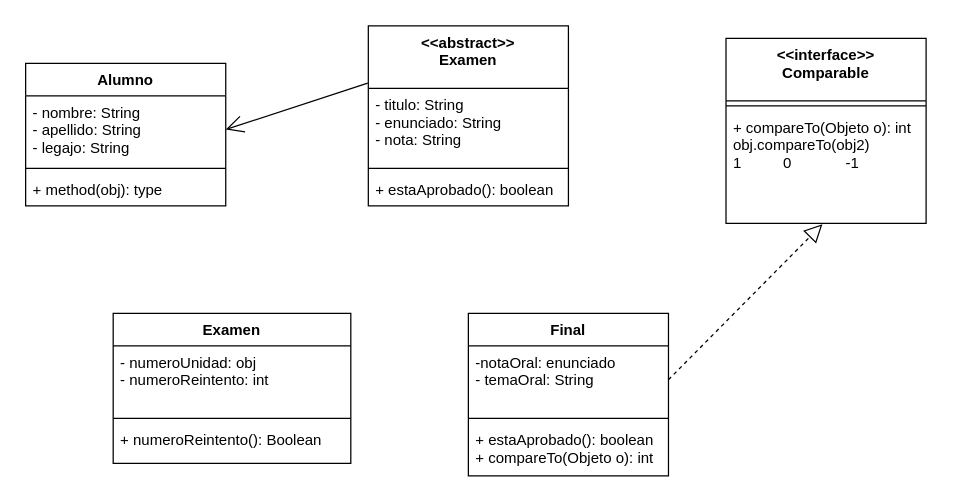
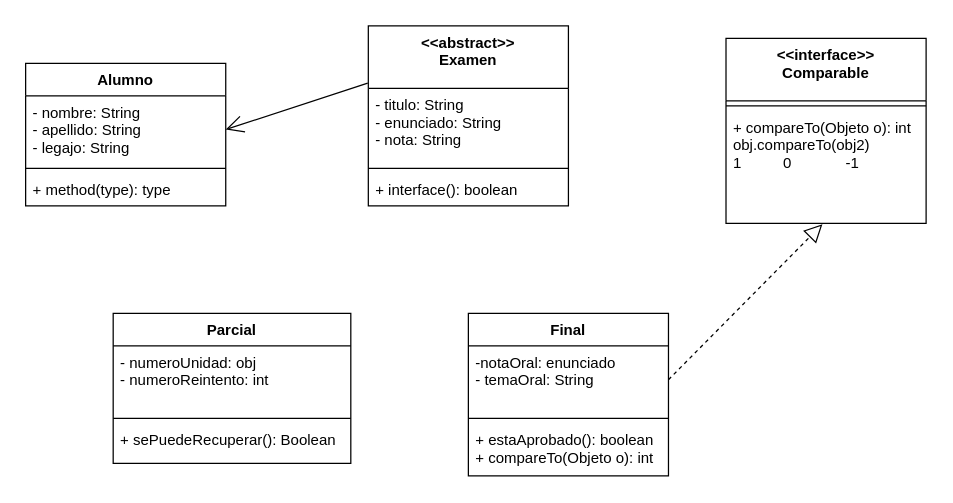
- <mxCell id="5" value="+ method(obj): type" style="text;strokeColor=none;fillColor=none;align=left;verticalAlign=top;spacingLeft=4;spacingRight=4;overflow=hidden;rotatable=0;points=[[0,0.5],[1,0.5]];portConstraint=eastwest;" parent="2" vertex="1"><mxGeometry y="88" width="160" height="26" as="geometry" /></mxCell>
+ <mxCell id="5" value="+ method(type): type" style="text;strokeColor=none;fillColor=none;align=left;verticalAlign=top;spacingLeft=4;spacingRight=4;overflow=hidden;rotatable=0;points=[[0,0.5],[1,0.5]];portConstraint=eastwest;" parent="2" vertex="1"><mxGeometry y="88" width="160" height="26" as="geometry" /></mxCell>
- <mxCell id="9" value="+ estaAprobado(): boolean" style="text;strokeColor=none;fillColor=none;align=left;verticalAlign=top;spacingLeft=4;spacingRight=4;overflow=hidden;rotatable=0;points=[[0,0.5],[1,0.5]];portConstraint=eastwest;" parent="6" vertex="1"><mxGeometry y="118" width="160" height="26" as="geometry" /></mxCell>
+ <mxCell id="9" value="+ interface(): boolean" style="text;strokeColor=none;fillColor=none;align=left;verticalAlign=top;spacingLeft=4;spacingRight=4;overflow=hidden;rotatable=0;points=[[0,0.5],[1,0.5]];portConstraint=eastwest;" parent="6" vertex="1"><mxGeometry y="118" width="160" height="26" as="geometry" /></mxCell>
- <mxCell id="11" value="Examen" style="swimlane;fontStyle=1;align=center;verticalAlign=top;childLayout=stackLayout;horizontal=1;startSize=26;horizontalStack=0;resizeParent=1;resizeParentMax=0;resizeLast=0;collapsible=1;marginBottom=0;" parent="1" vertex="1"><mxGeometry x="90" y="250" width="190" height="120" as="geometry" /></mxCell>
+ <mxCell id="11" value="Parcial" style="swimlane;fontStyle=1;align=center;verticalAlign=top;childLayout=stackLayout;horizontal=1;startSize=26;horizontalStack=0;resizeParent=1;resizeParentMax=0;resizeLast=0;collapsible=1;marginBottom=0;" parent="1" vertex="1"><mxGeometry x="90" y="250" width="190" height="120" as="geometry" /></mxCell>
- <mxCell id="14" value="+ numeroReintento(): Boolean" style="text;strokeColor=none;fillColor=none;align=left;verticalAlign=top;spacingLeft=4;spacingRight=4;overflow=hidden;rotatable=0;points=[[0,0.5],[1,0.5]];portConstraint=eastwest;" parent="11" vertex="1"><mxGeometry y="88" width="190" height="32" as="geometry" /></mxCell>
+ <mxCell id="14" value="+ sePuedeRecuperar(): Boolean" style="text;strokeColor=none;fillColor=none;align=left;verticalAlign=top;spacingLeft=4;spacingRight=4;overflow=hidden;rotatable=0;points=[[0,0.5],[1,0.5]];portConstraint=eastwest;" parent="11" vertex="1"><mxGeometry y="88" width="190" height="32" as="geometry" /></mxCell>
